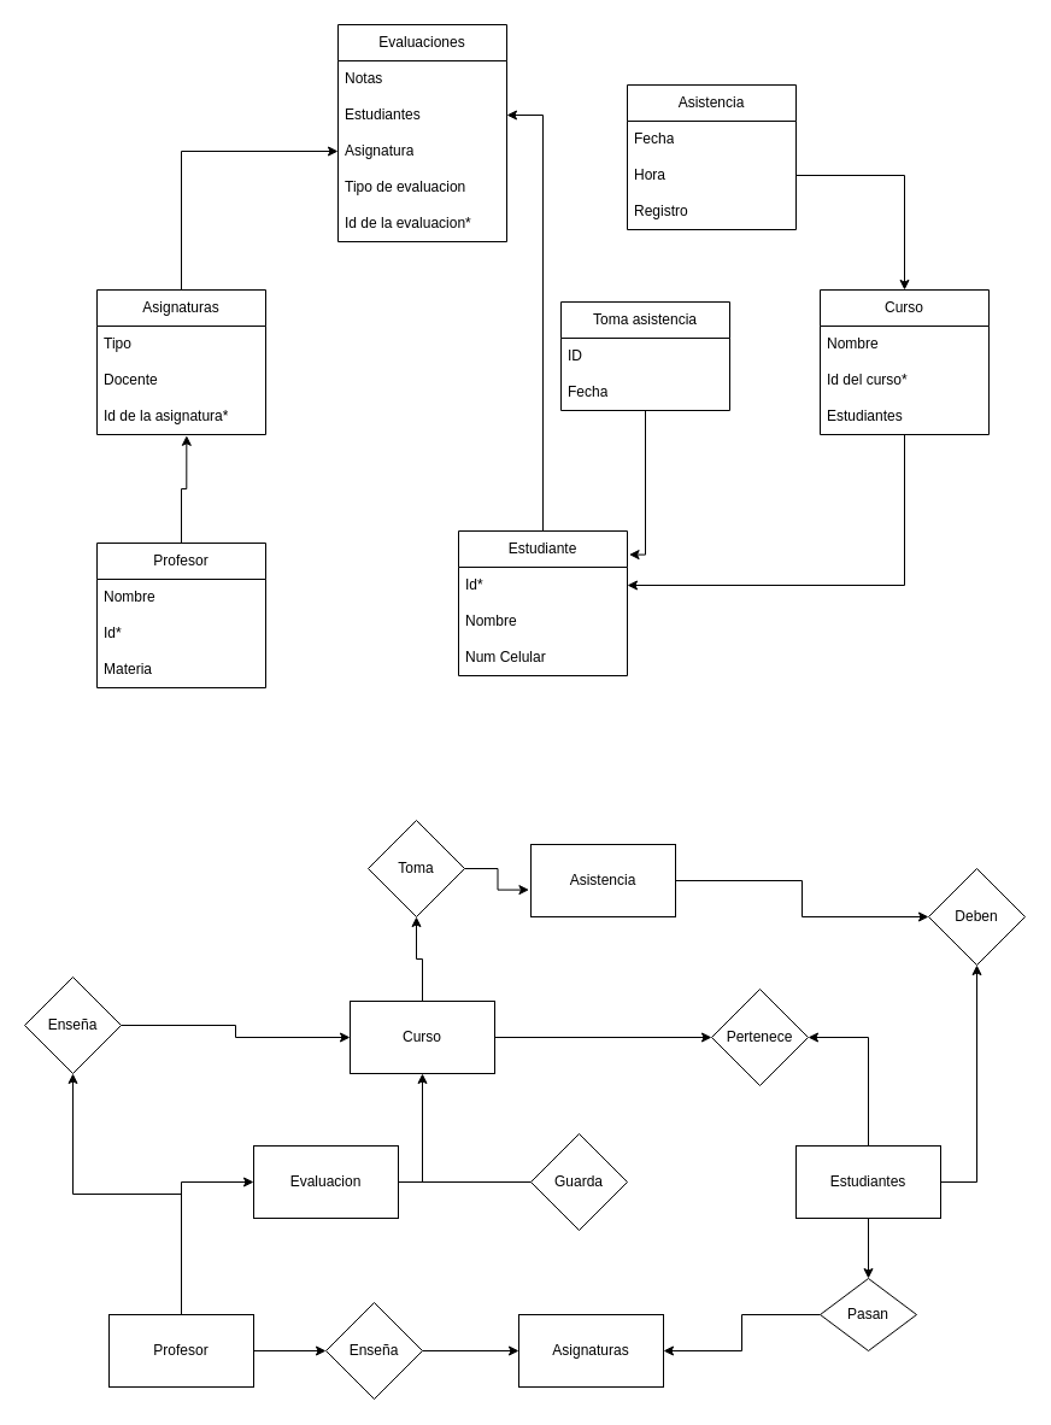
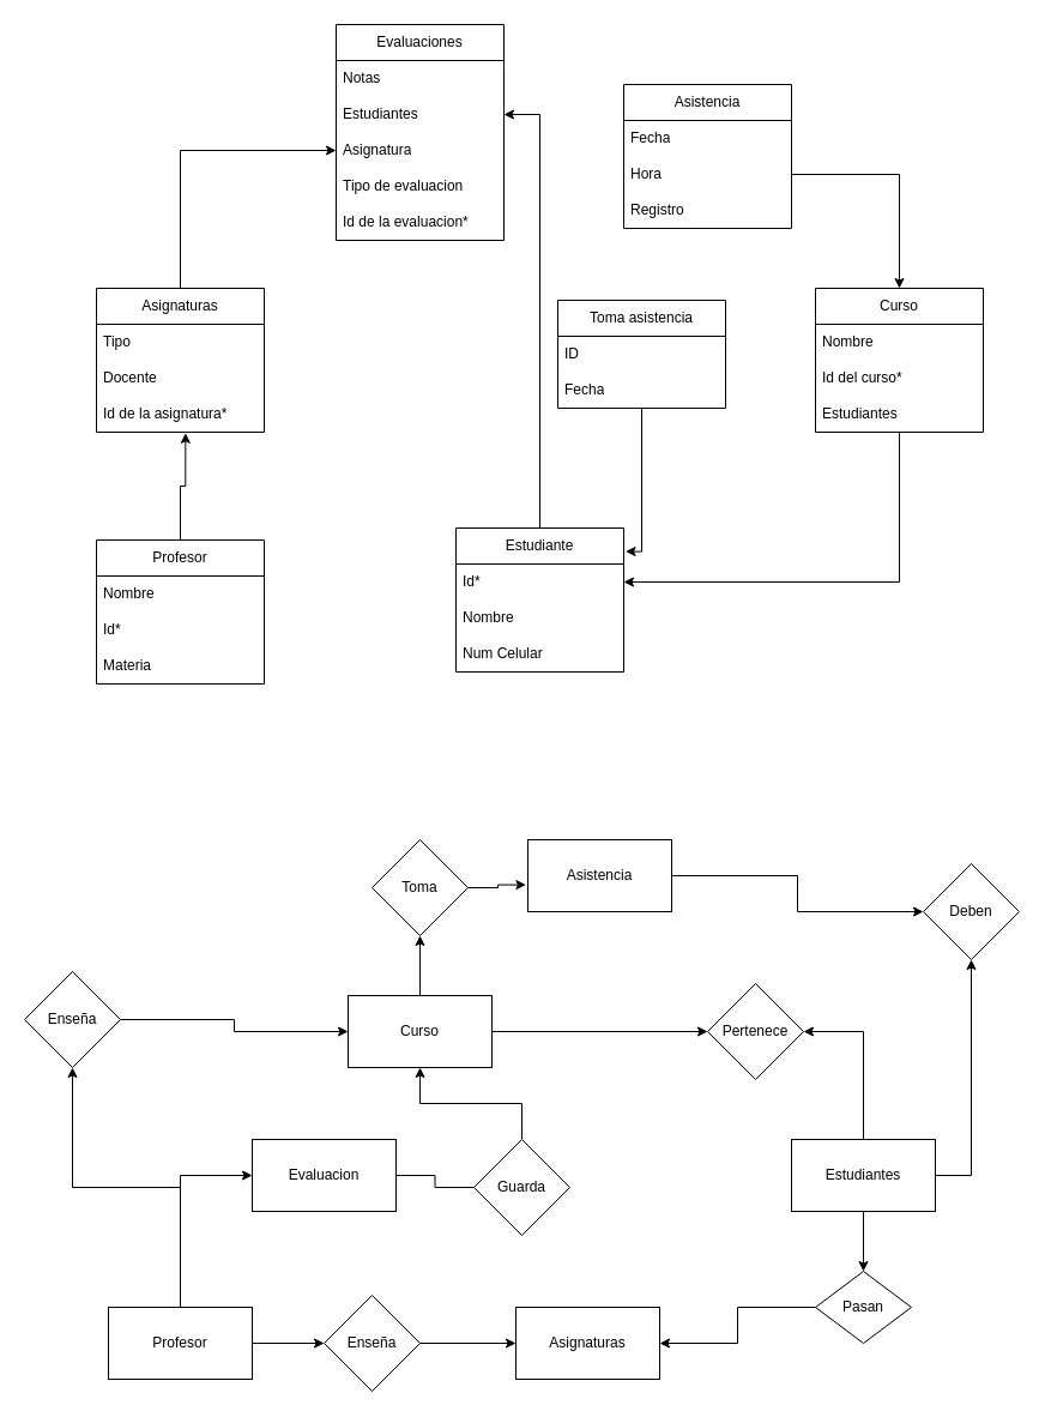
- <mxCell id="45" value="Toma" style="rhombus;whiteSpace=wrap;html=1;" vertex="1" parent="1"><mxGeometry x="305" y="680" width="80" height="80" as="geometry" /></mxCell>
+ <mxCell id="45" value="Toma" style="rhombus;whiteSpace=wrap;html=1;" vertex="1" parent="1"><mxGeometry x="310" y="700" width="80" height="80" as="geometry" /></mxCell>
- <mxCell id="58" value="Guarda" style="rhombus;whiteSpace=wrap;html=1;" vertex="1" parent="1"><mxGeometry x="440" y="940" width="80" height="80" as="geometry" /></mxCell>
+ <mxCell id="58" value="Guarda" style="rhombus;whiteSpace=wrap;html=1;" vertex="1" parent="1"><mxGeometry x="395" y="950" width="80" height="80" as="geometry" /></mxCell>
